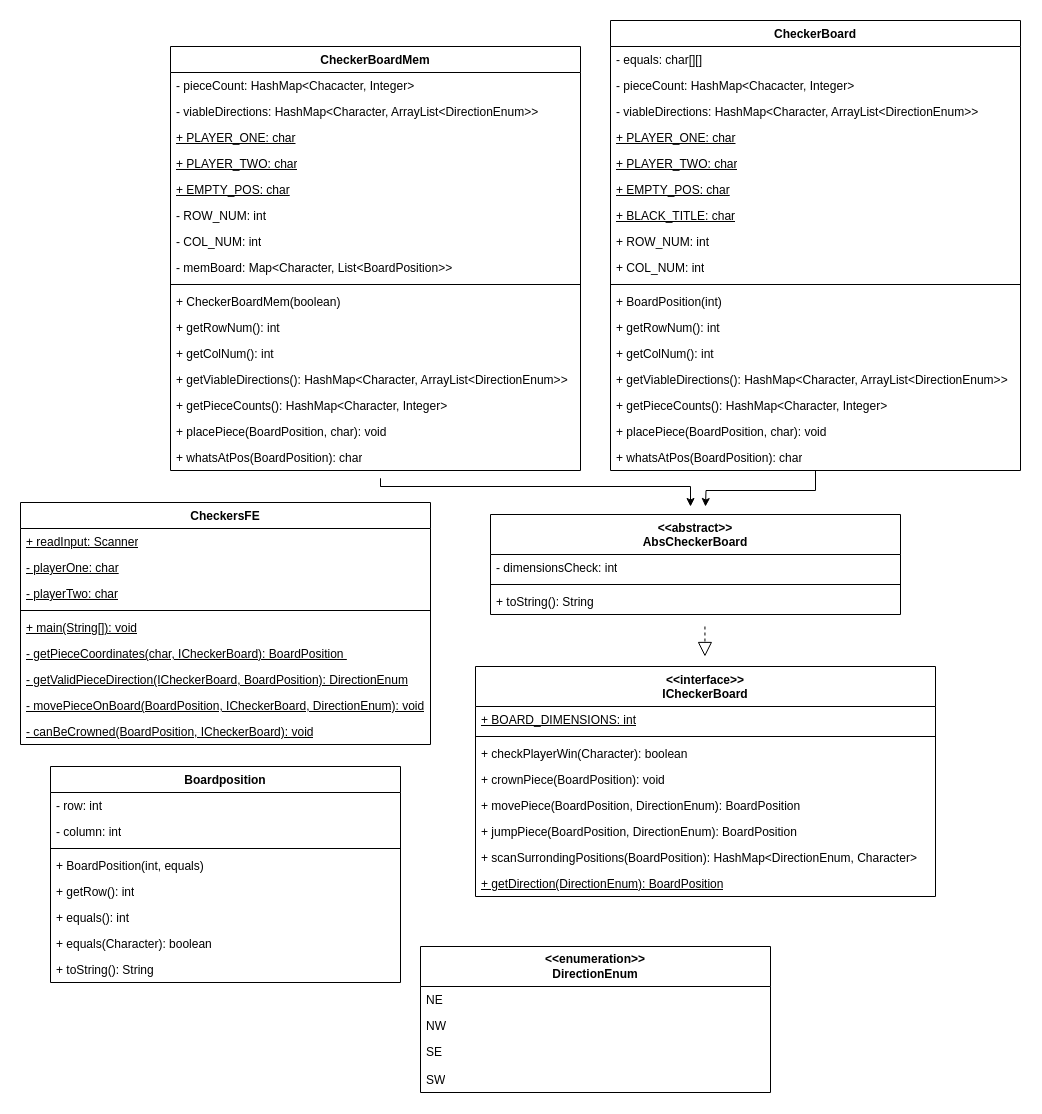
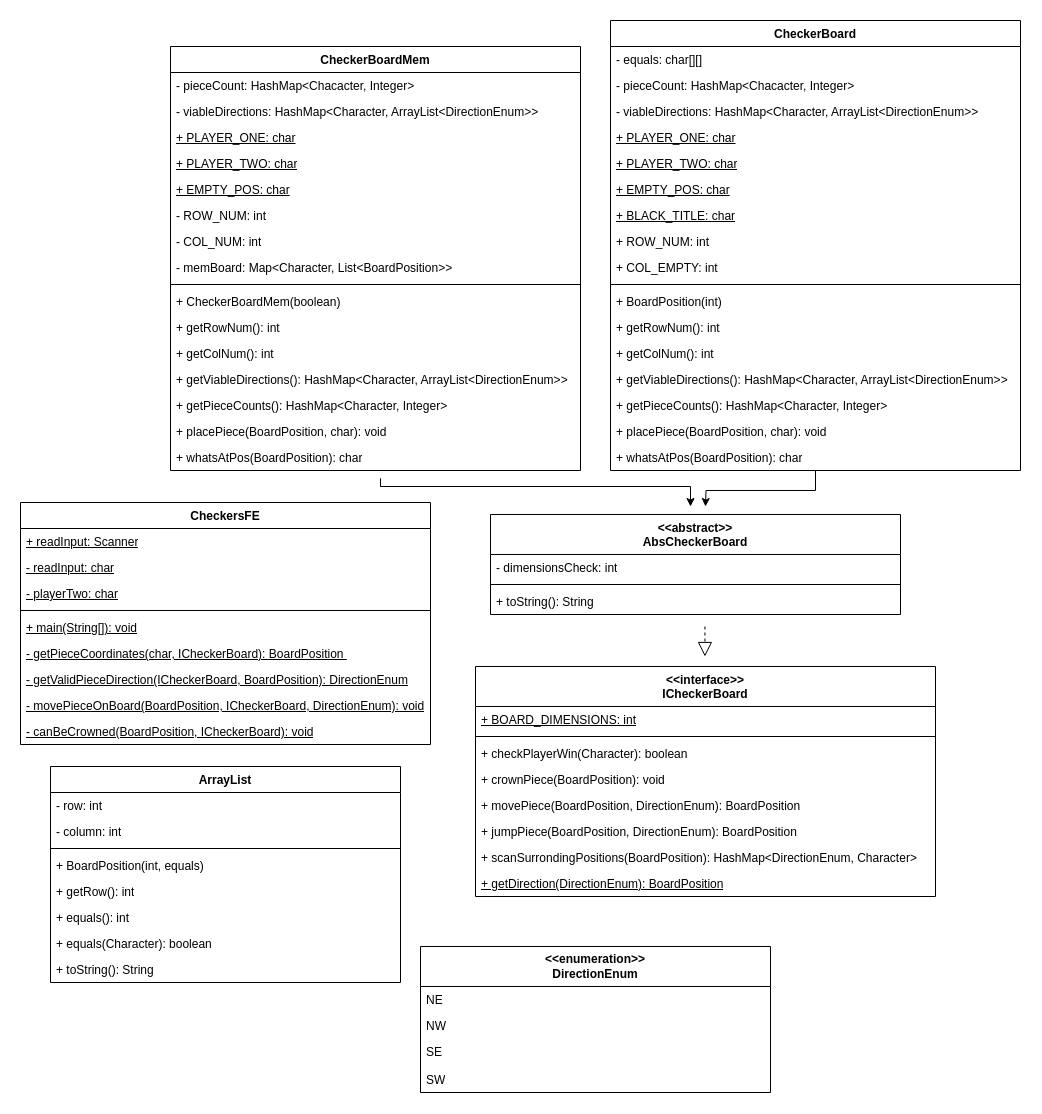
- <mxCell id="25" value="+ COL_NUM: int" style="text;strokeColor=none;fillColor=none;align=left;verticalAlign=top;spacingLeft=4;spacingRight=4;overflow=hidden;rotatable=0;points=[[0,0.5],[1,0.5]];portConstraint=eastwest;whiteSpace=wrap;html=1;fontStyle=0" parent="16" vertex="1"><mxGeometry y="234" width="410" height="26" as="geometry" /></mxCell>
+ <mxCell id="25" value="+ COL_EMPTY: int" style="text;strokeColor=none;fillColor=none;align=left;verticalAlign=top;spacingLeft=4;spacingRight=4;overflow=hidden;rotatable=0;points=[[0,0.5],[1,0.5]];portConstraint=eastwest;whiteSpace=wrap;html=1;fontStyle=0" parent="16" vertex="1"><mxGeometry y="234" width="410" height="26" as="geometry" /></mxCell>
- <mxCell id="69" value="&lt;u&gt;- playerOne: char&lt;/u&gt;" style="text;strokeColor=none;fillColor=none;align=left;verticalAlign=top;spacingLeft=4;spacingRight=4;overflow=hidden;rotatable=0;points=[[0,0.5],[1,0.5]];portConstraint=eastwest;whiteSpace=wrap;html=1;" parent="67" vertex="1"><mxGeometry y="52" width="410" height="26" as="geometry" /></mxCell>
+ <mxCell id="69" value="&lt;u&gt;- readInput: char&lt;/u&gt;" style="text;strokeColor=none;fillColor=none;align=left;verticalAlign=top;spacingLeft=4;spacingRight=4;overflow=hidden;rotatable=0;points=[[0,0.5],[1,0.5]];portConstraint=eastwest;whiteSpace=wrap;html=1;" parent="67" vertex="1"><mxGeometry y="52" width="410" height="26" as="geometry" /></mxCell>
- <mxCell id="2" value="Boardposition" style="swimlane;fontStyle=1;align=center;verticalAlign=top;childLayout=stackLayout;horizontal=1;startSize=26;horizontalStack=0;resizeParent=1;resizeParentMax=0;resizeLast=0;collapsible=1;marginBottom=0;whiteSpace=wrap;html=1;" parent="1" vertex="1"><mxGeometry x="50" y="766" width="350" height="216" as="geometry" /></mxCell>
+ <mxCell id="2" value="ArrayList" style="swimlane;fontStyle=1;align=center;verticalAlign=top;childLayout=stackLayout;horizontal=1;startSize=26;horizontalStack=0;resizeParent=1;resizeParentMax=0;resizeLast=0;collapsible=1;marginBottom=0;whiteSpace=wrap;html=1;" parent="1" vertex="1"><mxGeometry x="50" y="766" width="350" height="216" as="geometry" /></mxCell>
